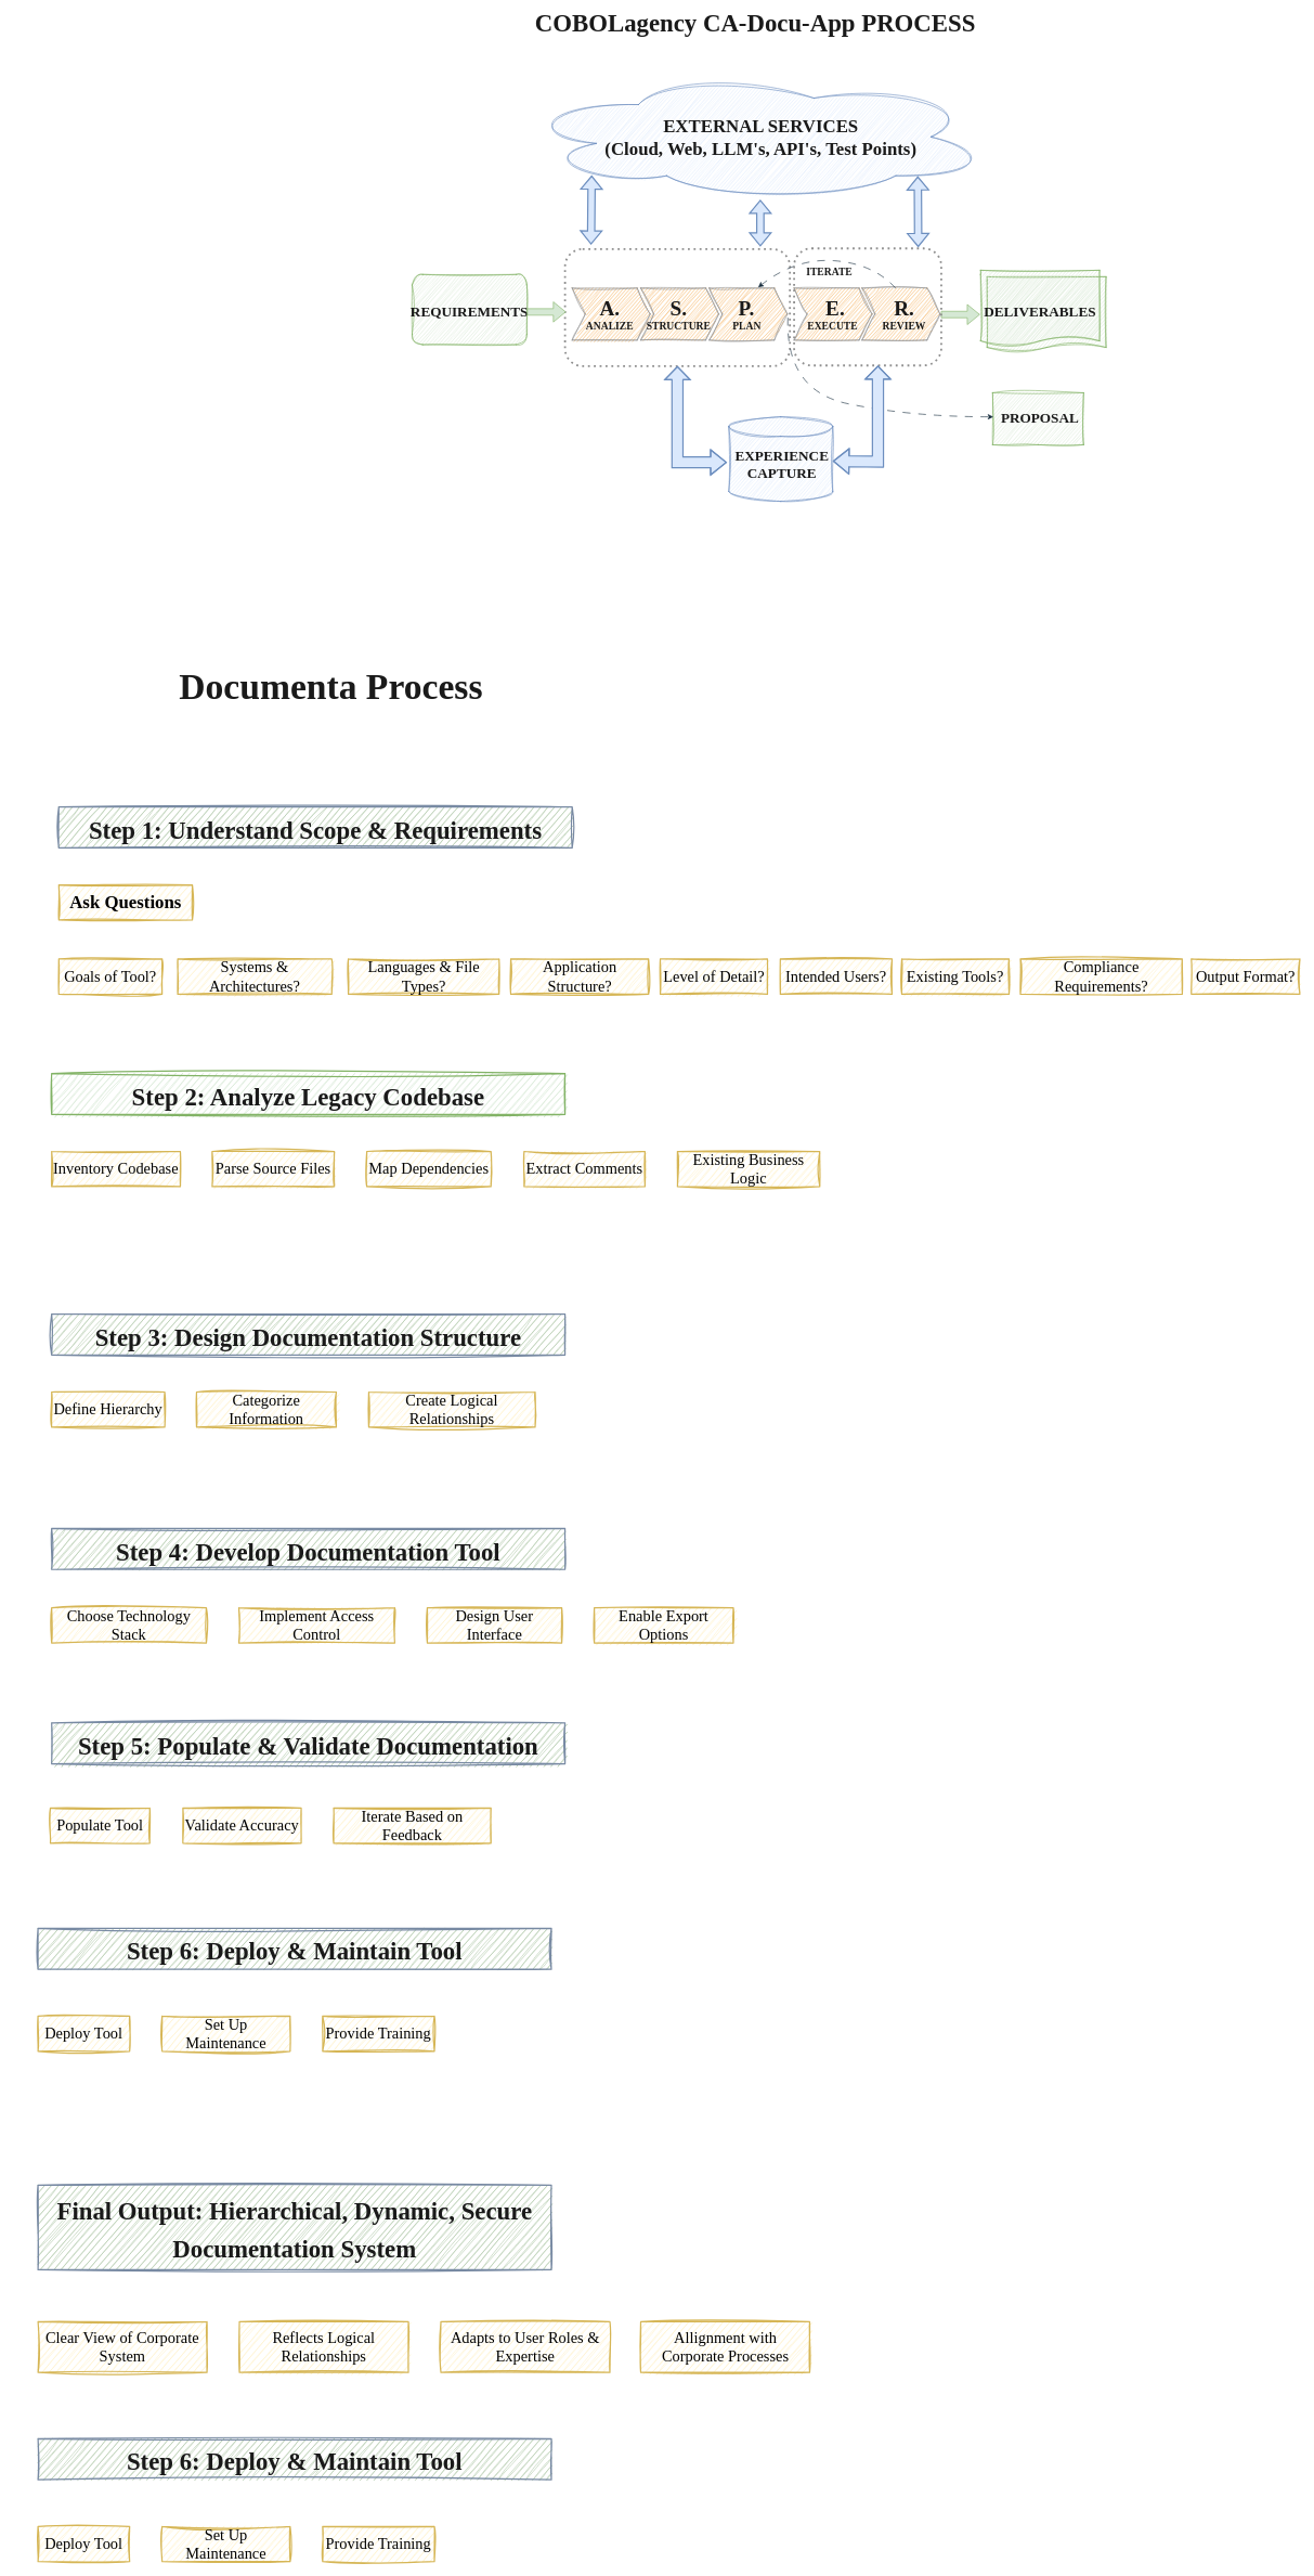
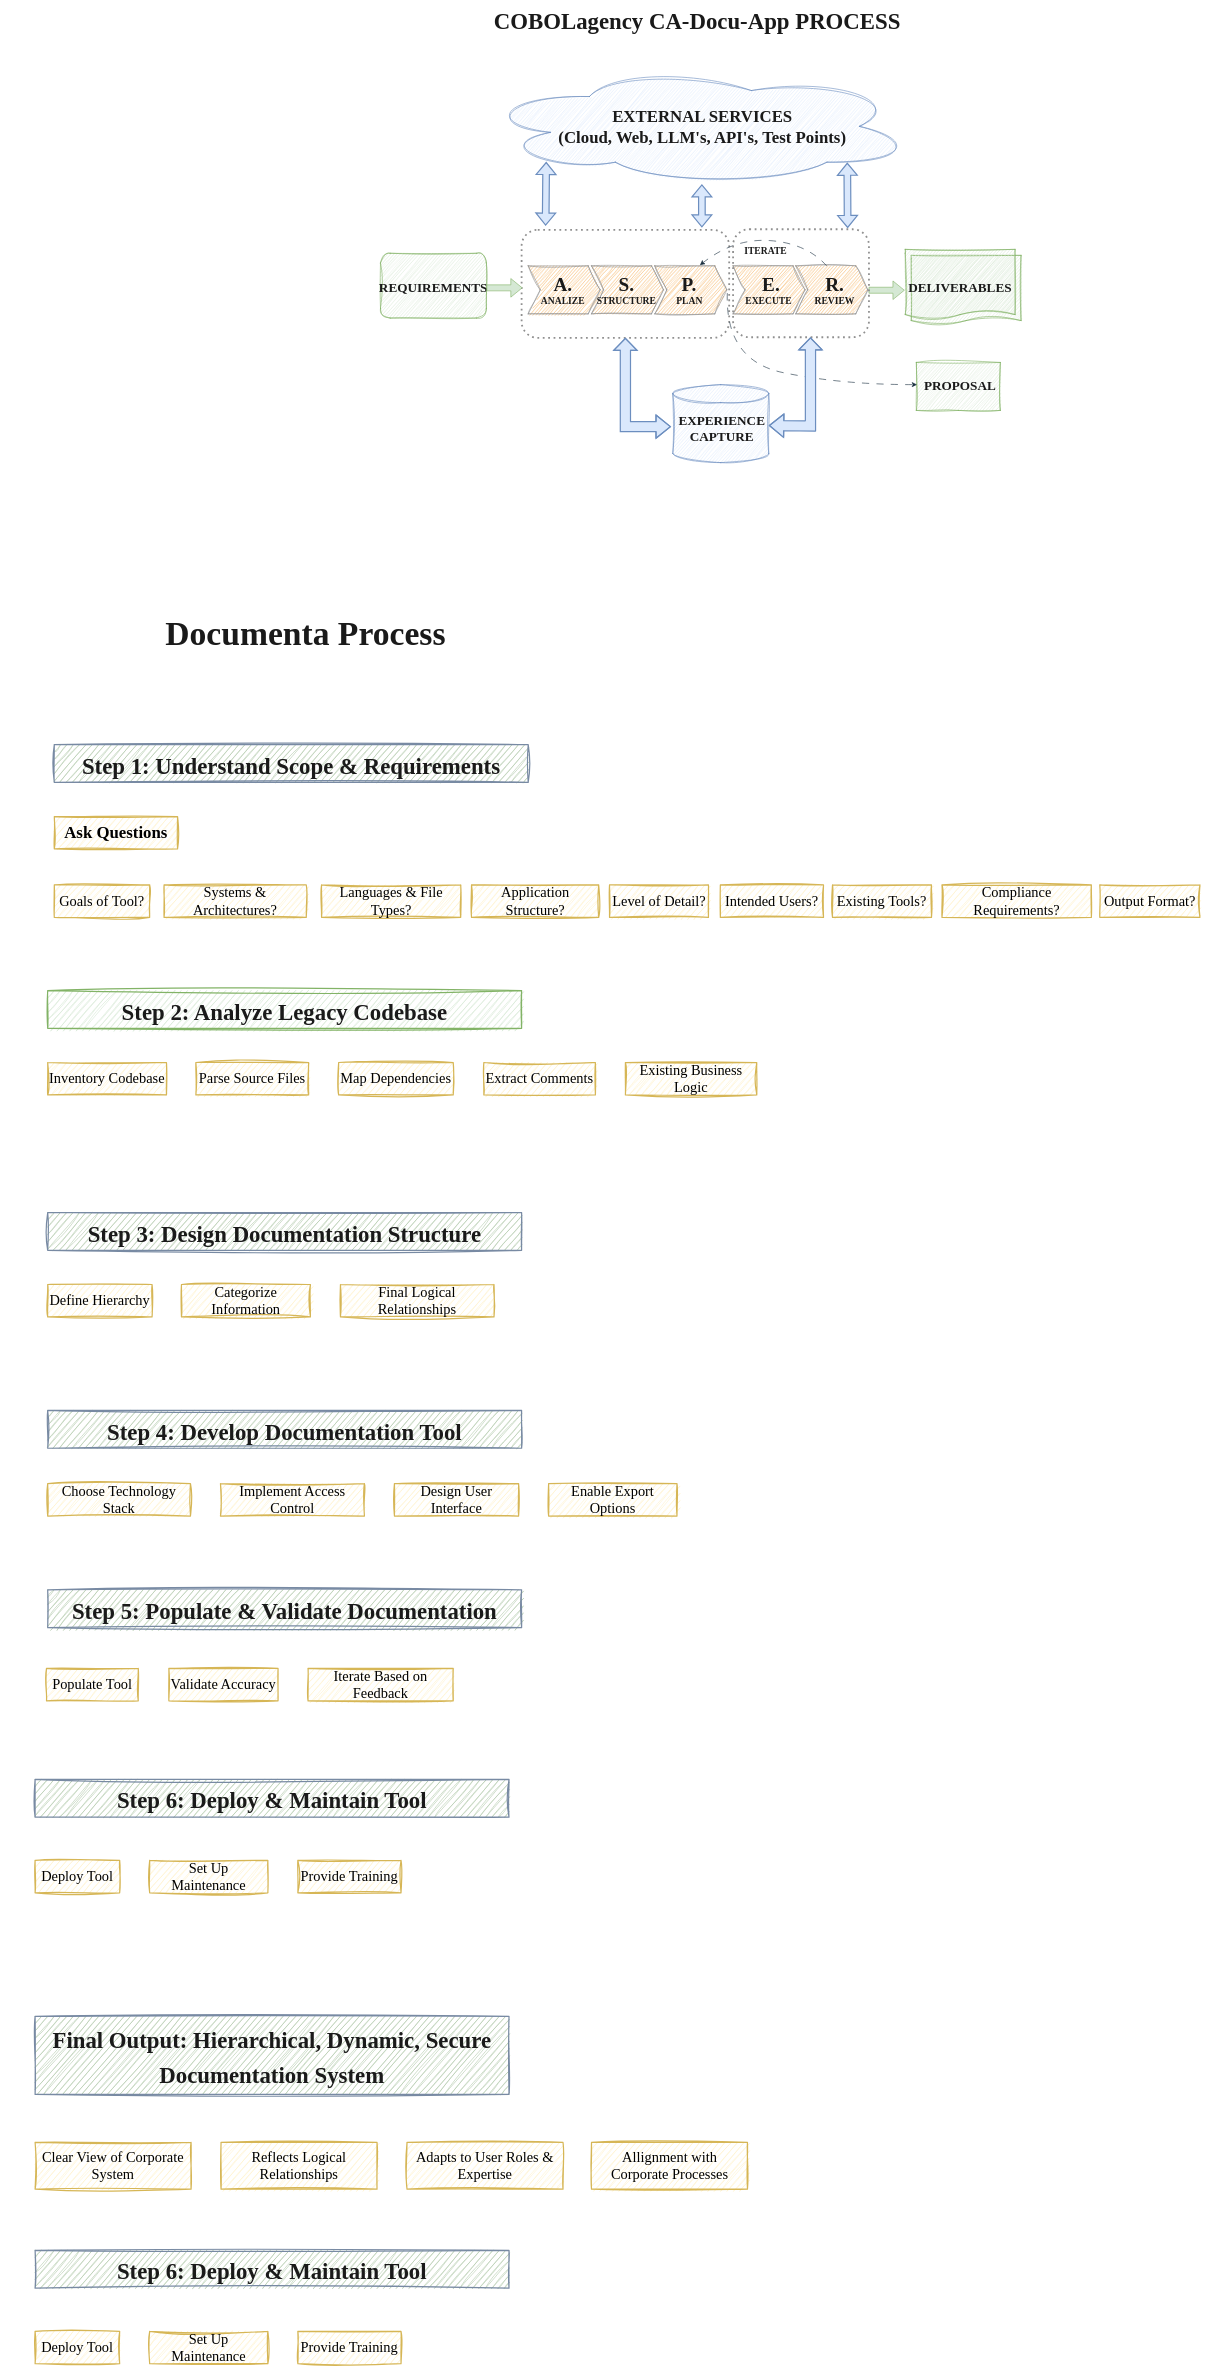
- <mxCell id="49" value="Create Logical Relationships" style="whiteSpace=wrap;strokeWidth=2;rounded=0;labelBackgroundColor=none;sketch=1;curveFitting=1;jiggle=2;fillColor=#fff2cc;strokeColor=#d6b656;fontSize=24;fontFamily=Architects Daughter;fontSource=https%3A%2F%2Ffonts.googleapis.com%2Fcss%3Ffamily%3DArchitects%2BDaughter;" parent="1" vertex="1"><mxGeometry x="567" y="2140" width="256" height="54" as="geometry" /></mxCell>
+ <mxCell id="49" value="Final Logical Relationships" style="whiteSpace=wrap;strokeWidth=2;rounded=0;labelBackgroundColor=none;sketch=1;curveFitting=1;jiggle=2;fillColor=#fff2cc;strokeColor=#d6b656;fontSize=24;fontFamily=Architects Daughter;fontSource=https%3A%2F%2Ffonts.googleapis.com%2Fcss%3Ffamily%3DArchitects%2BDaughter;" parent="1" vertex="1"><mxGeometry x="567" y="2140" width="256" height="54" as="geometry" /></mxCell>
